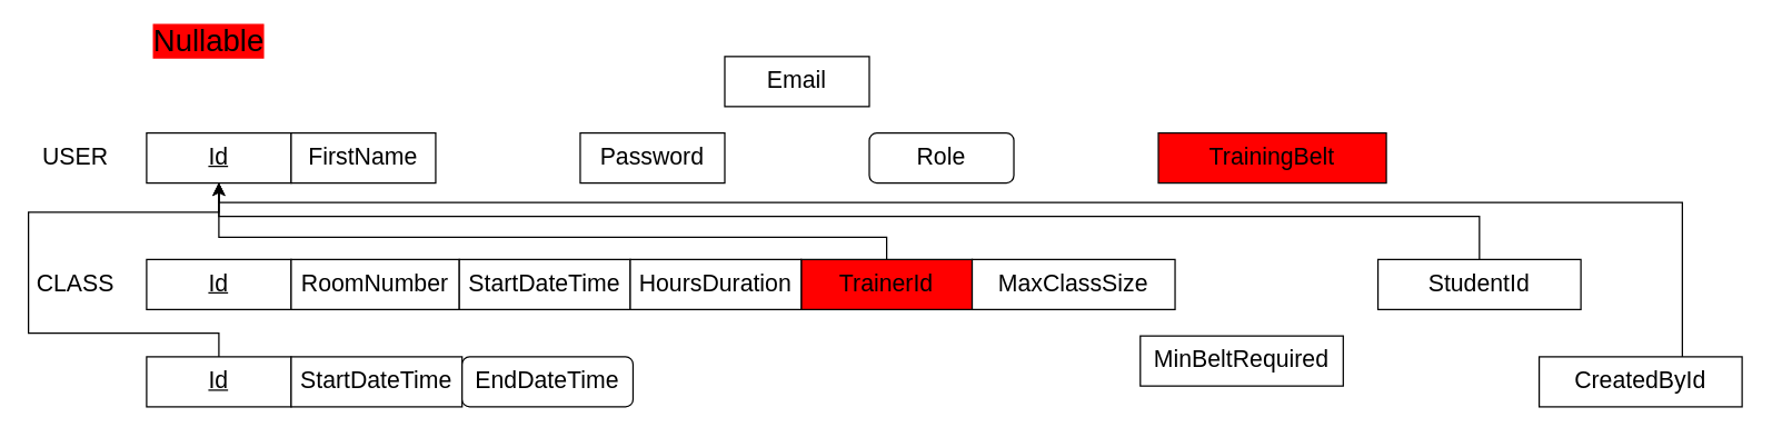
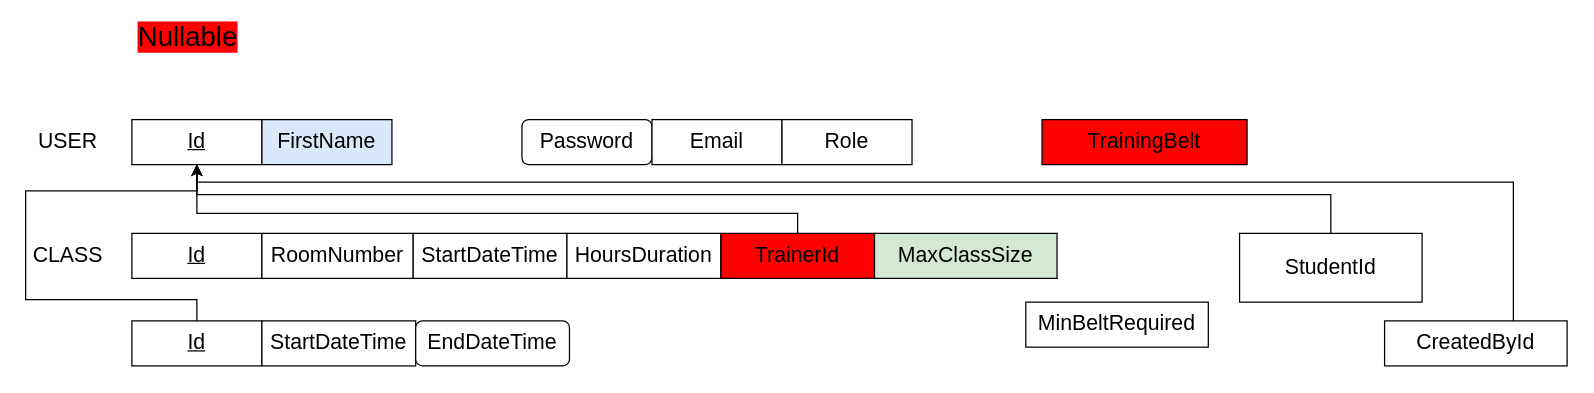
- <mxCell id="6" value="&lt;span style=&quot;font-size: 17px&quot;&gt;Email&lt;br&gt;&lt;/span&gt;" style="rounded=0;whiteSpace=wrap;html=1;" parent="1" vertex="1"><mxGeometry x="521" y="40" width="104" height="36" as="geometry" /></mxCell>
+ <mxCell id="6" value="&lt;span style=&quot;font-size: 17px&quot;&gt;Email&lt;br&gt;&lt;/span&gt;" style="rounded=0;whiteSpace=wrap;html=1;" parent="1" vertex="1"><mxGeometry x="521" y="95" width="104" height="36" as="geometry" /></mxCell>
- <mxCell id="4" value="&lt;span style=&quot;font-size: 17px&quot;&gt;FirstName&lt;/span&gt;" style="rounded=0;whiteSpace=wrap;html=1;" parent="1" vertex="1"><mxGeometry x="209" y="95" width="104" height="36" as="geometry" /></mxCell>
+ <mxCell id="4" value="&lt;span style=&quot;font-size: 17px&quot;&gt;FirstName&lt;/span&gt;" style="rounded=0;whiteSpace=wrap;html=1;fillColor=#dae8fc;" parent="1" vertex="1"><mxGeometry x="209" y="95" width="104" height="36" as="geometry" /></mxCell>
- <mxCell id="5" value="&lt;span style=&quot;font-size: 17px&quot;&gt;Password&lt;br&gt;&lt;/span&gt;" style="rounded=0;whiteSpace=wrap;html=1;" parent="1" vertex="1"><mxGeometry x="417" y="95" width="104" height="36" as="geometry" /></mxCell>
+ <mxCell id="5" value="&lt;span style=&quot;font-size: 17px&quot;&gt;Password&lt;br&gt;&lt;/span&gt;" style="whiteSpace=wrap;html=1;rounded=1;" parent="1" vertex="1"><mxGeometry x="417" y="95" width="104" height="36" as="geometry" /></mxCell>
- <mxCell id="7" value="&lt;span style=&quot;font-size: 17px&quot;&gt;Role&lt;br&gt;&lt;/span&gt;" style="whiteSpace=wrap;html=1;rounded=1;" parent="1" vertex="1"><mxGeometry x="625" y="95" width="104" height="36" as="geometry" /></mxCell>
+ <mxCell id="7" value="&lt;span style=&quot;font-size: 17px&quot;&gt;Role&lt;br&gt;&lt;/span&gt;" style="rounded=0;whiteSpace=wrap;html=1;" parent="1" vertex="1"><mxGeometry x="625" y="95" width="104" height="36" as="geometry" /></mxCell>
- <mxCell id="17" value="&lt;span style=&quot;font-size: 17px&quot;&gt;MaxClassSize&lt;/span&gt;" style="rounded=0;whiteSpace=wrap;html=1;" parent="1" vertex="1"><mxGeometry x="699" y="186" width="146" height="36" as="geometry" /></mxCell>
+ <mxCell id="17" value="&lt;span style=&quot;font-size: 17px&quot;&gt;MaxClassSize&lt;/span&gt;" style="rounded=0;whiteSpace=wrap;html=1;fillColor=#d5e8d4;" parent="1" vertex="1"><mxGeometry x="699" y="186" width="146" height="36" as="geometry" /></mxCell>
- <mxCell id="21" value="&lt;span style=&quot;font-size: 17px&quot;&gt;StudentId&lt;/span&gt;" style="rounded=0;whiteSpace=wrap;html=1;" parent="1" vertex="1"><mxGeometry x="991" y="186" width="146" height="36" as="geometry" /></mxCell>
+ <mxCell id="21" value="&lt;span style=&quot;font-size: 17px&quot;&gt;StudentId&lt;/span&gt;" style="rounded=0;whiteSpace=wrap;html=1;" parent="1" vertex="1"><mxGeometry x="991" y="186" width="146" height="55" as="geometry" /></mxCell>
